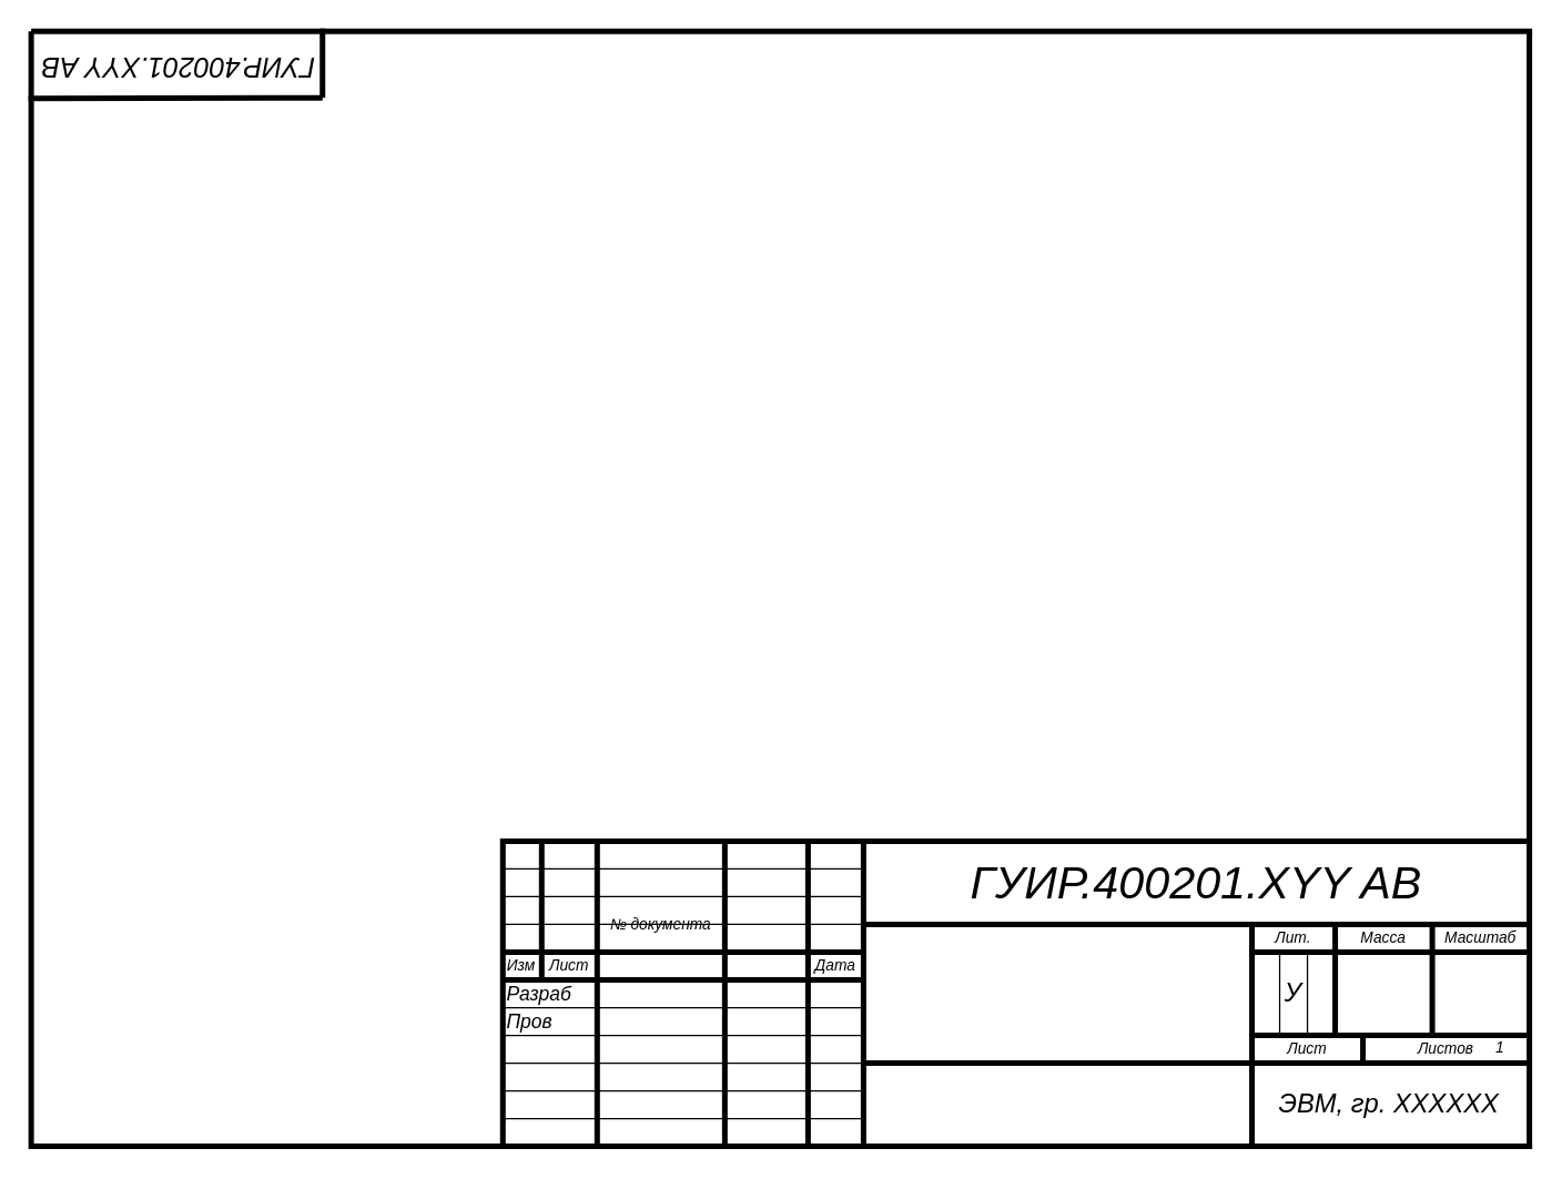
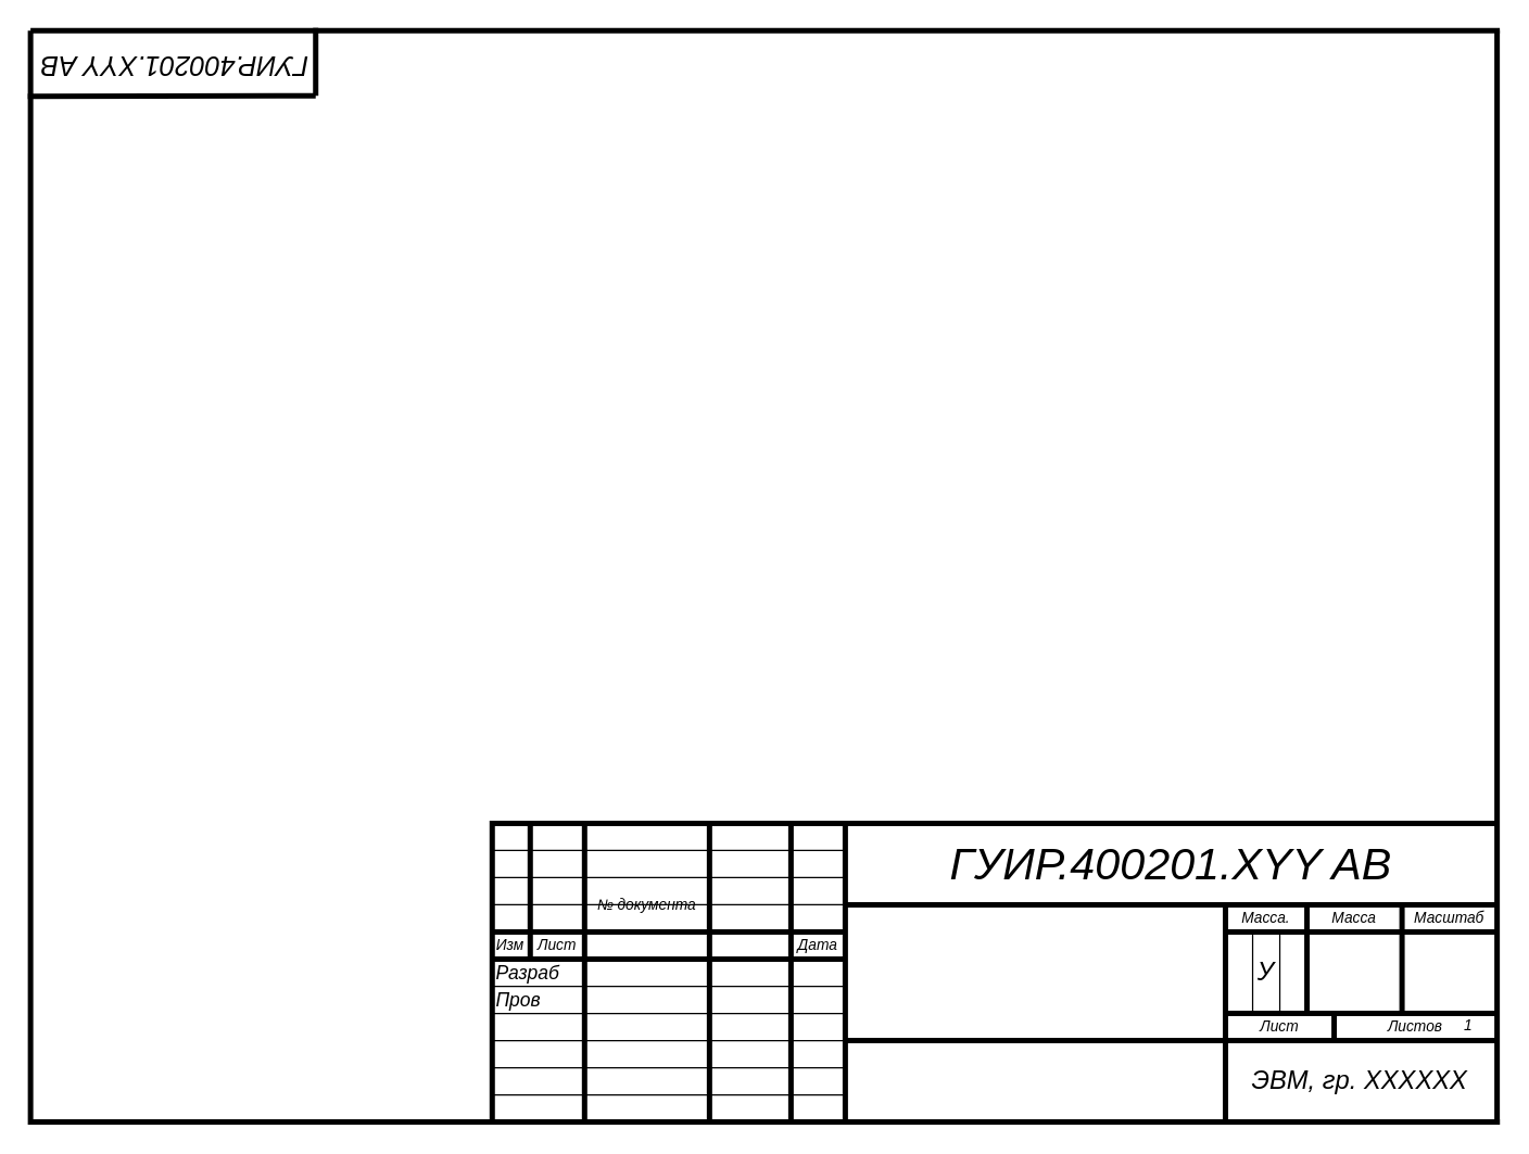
- <mxCell id="32" value="&lt;font style=&quot;font-size:11px;font-family:Arial;color:#000000;direction:ltr;letter-spacing:0px;line-height:120%;opacity:1&quot;&gt;&lt;i&gt;Лит.&lt;br/&gt;&lt;/i&gt;&lt;/font&gt;" style="verticalAlign=middle;align=center;vsdxID=36;fillColor=none;gradientColor=none;shape=stencil(nZBLDoAgDERP0z3SIyjew0SURgSD+Lu9kMZoXLhwN9O+tukAlrNpJg1SzDH4QW/URgNYgZTkjA4UkwJUgGXng+6DX1zLfmoymdXo17xh5zmRJ6Q42BWCfc2oJfdAr+Yv+AP9Cb7OJ3H/2JG1HNGz/84klThPVCc=);strokeColor=none;strokeWidth=4;spacingTop=-1;spacingBottom=-1;spacingLeft=-1;spacingRight=-1;labelBackgroundColor=none;rounded=0;html=1;whiteSpace=wrap;fontFamily=Arial;" parent="1" vertex="1"><mxGeometry x="904" y="668" width="56" height="16" as="geometry" /></mxCell>
+ <mxCell id="32" value="&lt;font style=&quot;font-size:11px;font-family:Arial;color:#000000;direction:ltr;letter-spacing:0px;line-height:120%;opacity:1&quot;&gt;&lt;i&gt;Масса.&lt;br/&gt;&lt;/i&gt;&lt;/font&gt;" style="verticalAlign=middle;align=center;vsdxID=36;fillColor=none;gradientColor=none;shape=stencil(nZBLDoAgDERP0z3SIyjew0SURgSD+Lu9kMZoXLhwN9O+tukAlrNpJg1SzDH4QW/URgNYgZTkjA4UkwJUgGXng+6DX1zLfmoymdXo17xh5zmRJ6Q42BWCfc2oJfdAr+Yv+AP9Cb7OJ3H/2JG1HNGz/84klThPVCc=);strokeColor=none;strokeWidth=4;spacingTop=-1;spacingBottom=-1;spacingLeft=-1;spacingRight=-1;labelBackgroundColor=none;rounded=0;html=1;whiteSpace=wrap;fontFamily=Arial;" parent="1" vertex="1"><mxGeometry x="904" y="668" width="56" height="16" as="geometry" /></mxCell>
